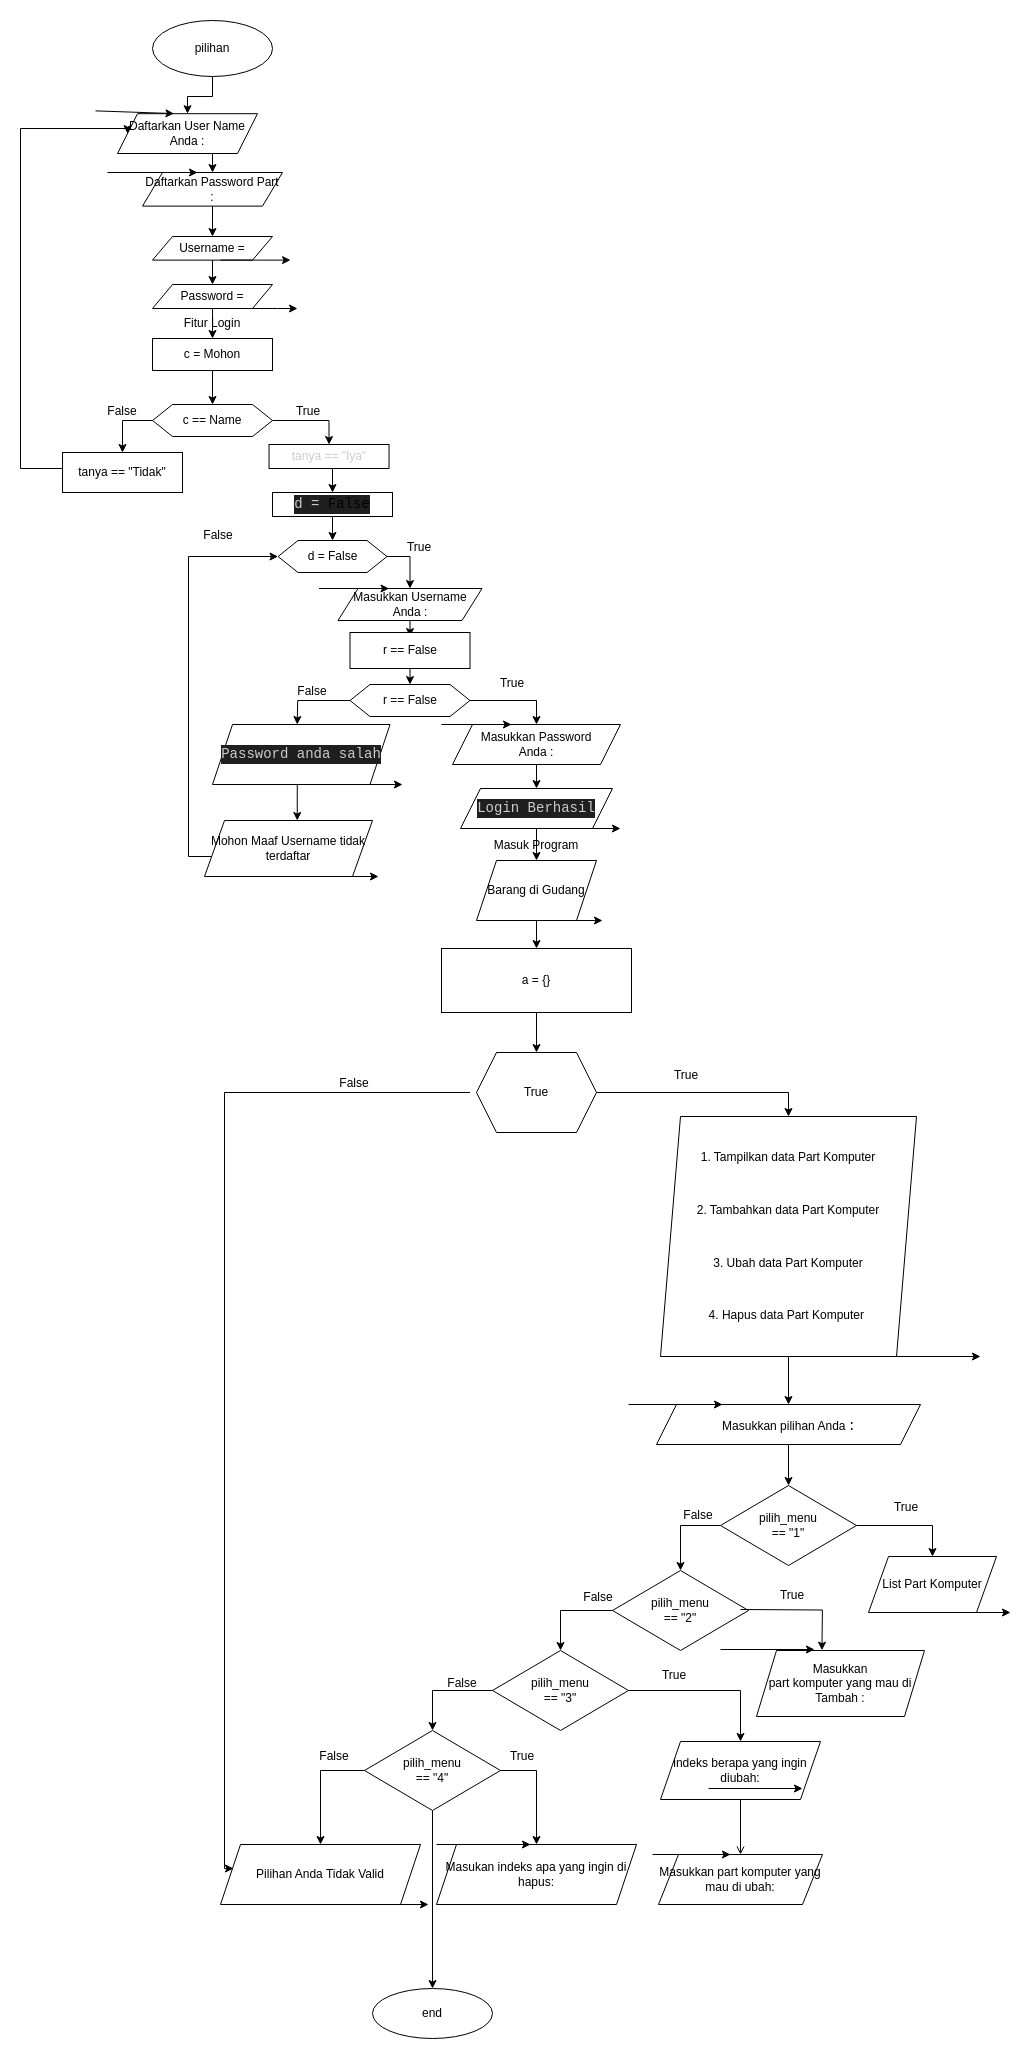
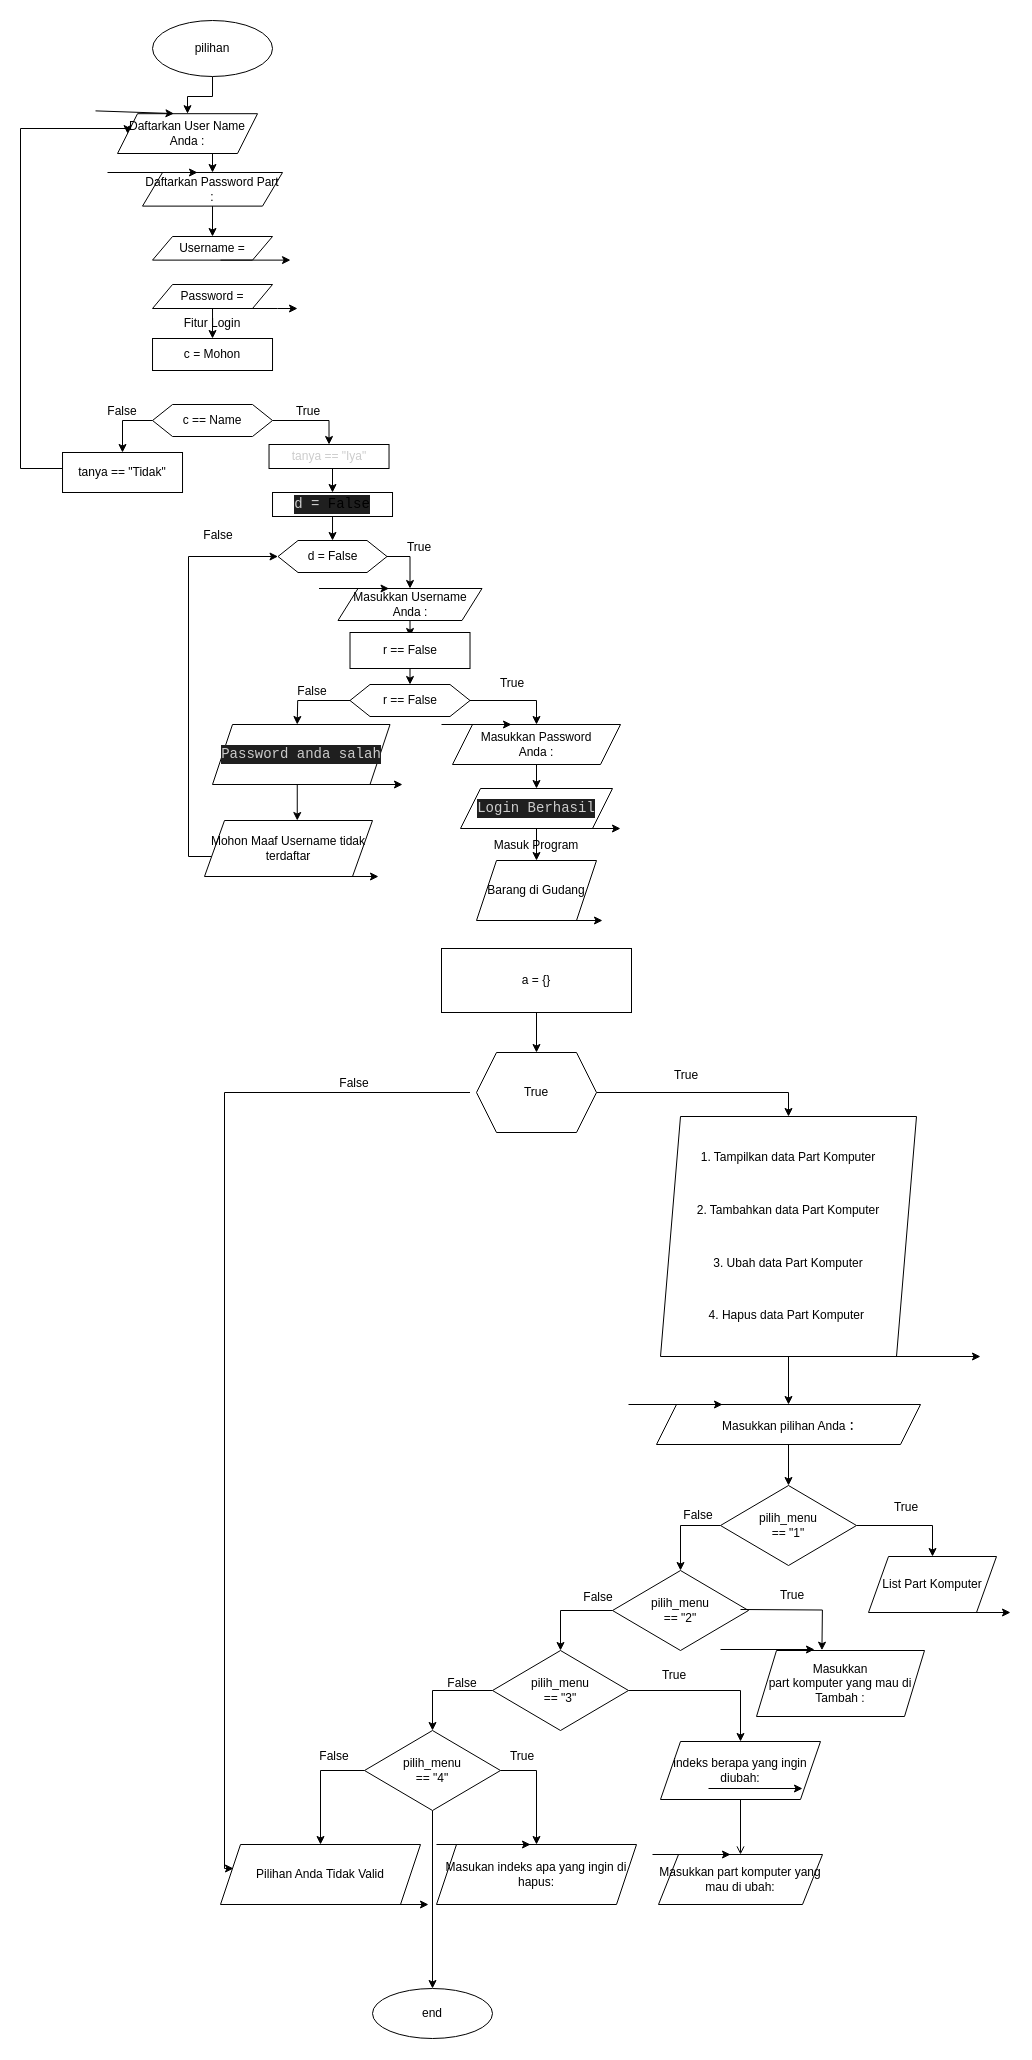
- <mxCell id="9" style="edgeStyle=orthogonalEdgeStyle;rounded=0;orthogonalLoop=1;jettySize=auto;html=1;exitX=0.5;exitY=1;exitDx=0;exitDy=0;" parent="1" source="10" target="18" edge="1"><mxGeometry relative="1" as="geometry" /></mxCell>
- <mxCell id="17" style="edgeStyle=orthogonalEdgeStyle;rounded=0;orthogonalLoop=1;jettySize=auto;html=1;exitX=0.5;exitY=1;exitDx=0;exitDy=0;entryX=0.5;entryY=0;entryDx=0;entryDy=0;" parent="1" source="26" target="13" edge="1"><mxGeometry relative="1" as="geometry" /></mxCell>
- <mxCell id="45" style="edgeStyle=orthogonalEdgeStyle;rounded=0;orthogonalLoop=1;jettySize=auto;html=1;exitX=0.5;exitY=1;exitDx=0;exitDy=0;entryX=0.5;entryY=0;entryDx=0;entryDy=0;" parent="1" source="46" target="49" edge="1"><mxGeometry relative="1" as="geometry" /></mxCell>
